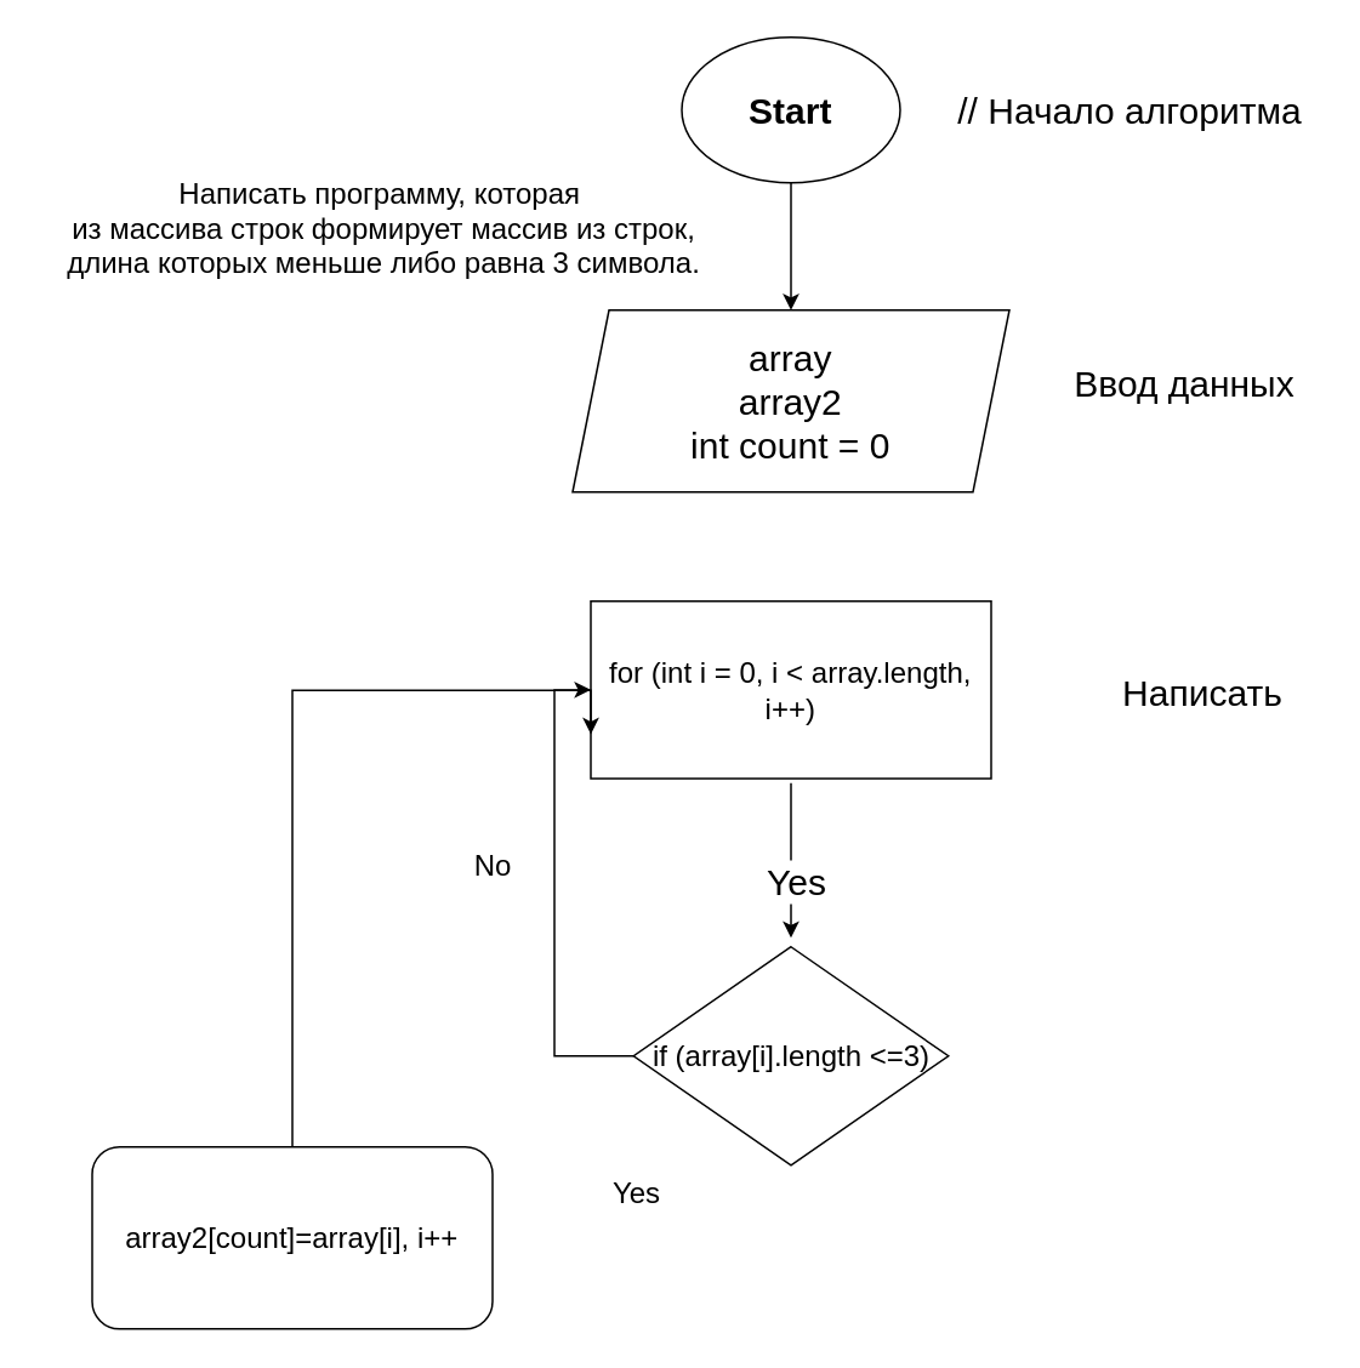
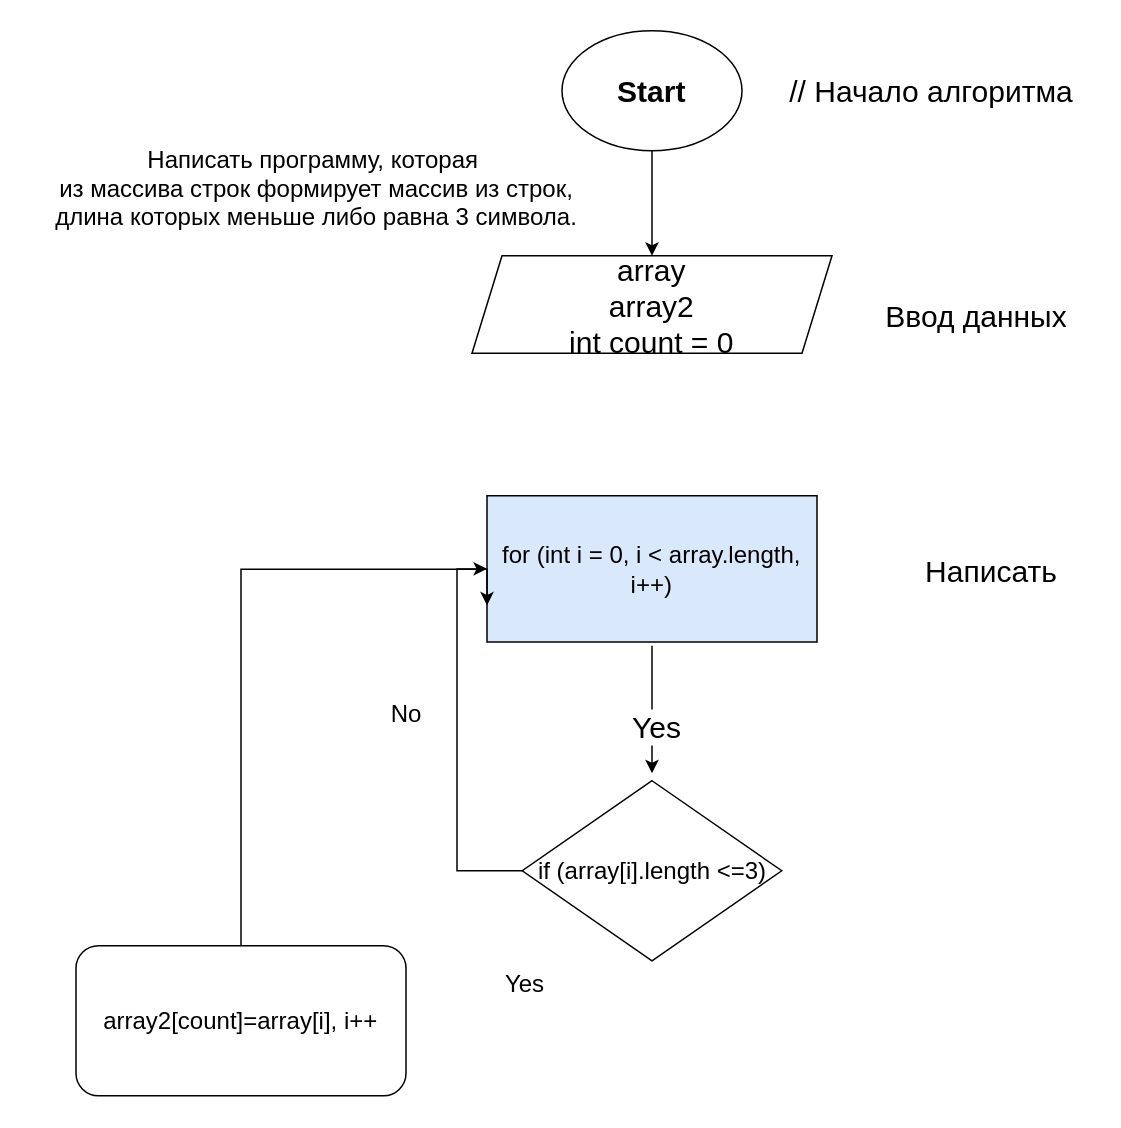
- <mxCell id="4" value="array&lt;br&gt;array2&lt;br&gt;int count = 0" style="shape=parallelogram;perimeter=parallelogramPerimeter;whiteSpace=wrap;html=1;fixedSize=1;fontSize=20;" parent="1" vertex="1"><mxGeometry x="314" y="170" width="240" height="100" as="geometry" /></mxCell>
+ <mxCell id="4" value="array&lt;br&gt;array2&lt;br&gt;int count = 0" style="shape=parallelogram;perimeter=parallelogramPerimeter;whiteSpace=wrap;html=1;fixedSize=1;fontSize=20;" parent="1" vertex="1"><mxGeometry x="314" y="170" width="240" height="65" as="geometry" /></mxCell>
- <mxCell id="13" value="for (int i = 0, i &amp;lt; array.length,&lt;br&gt;i++)" style="rounded=0;whiteSpace=wrap;html=1;fontSize=16;" vertex="1" parent="1"><mxGeometry x="324" y="330" width="220" height="97.5" as="geometry" /></mxCell>
+ <mxCell id="13" value="for (int i = 0, i &amp;lt; array.length,&lt;br&gt;i++)" style="rounded=0;whiteSpace=wrap;html=1;fontSize=16;fillColor=#dae8fc;" vertex="1" parent="1"><mxGeometry x="324" y="330" width="220" height="97.5" as="geometry" /></mxCell>
